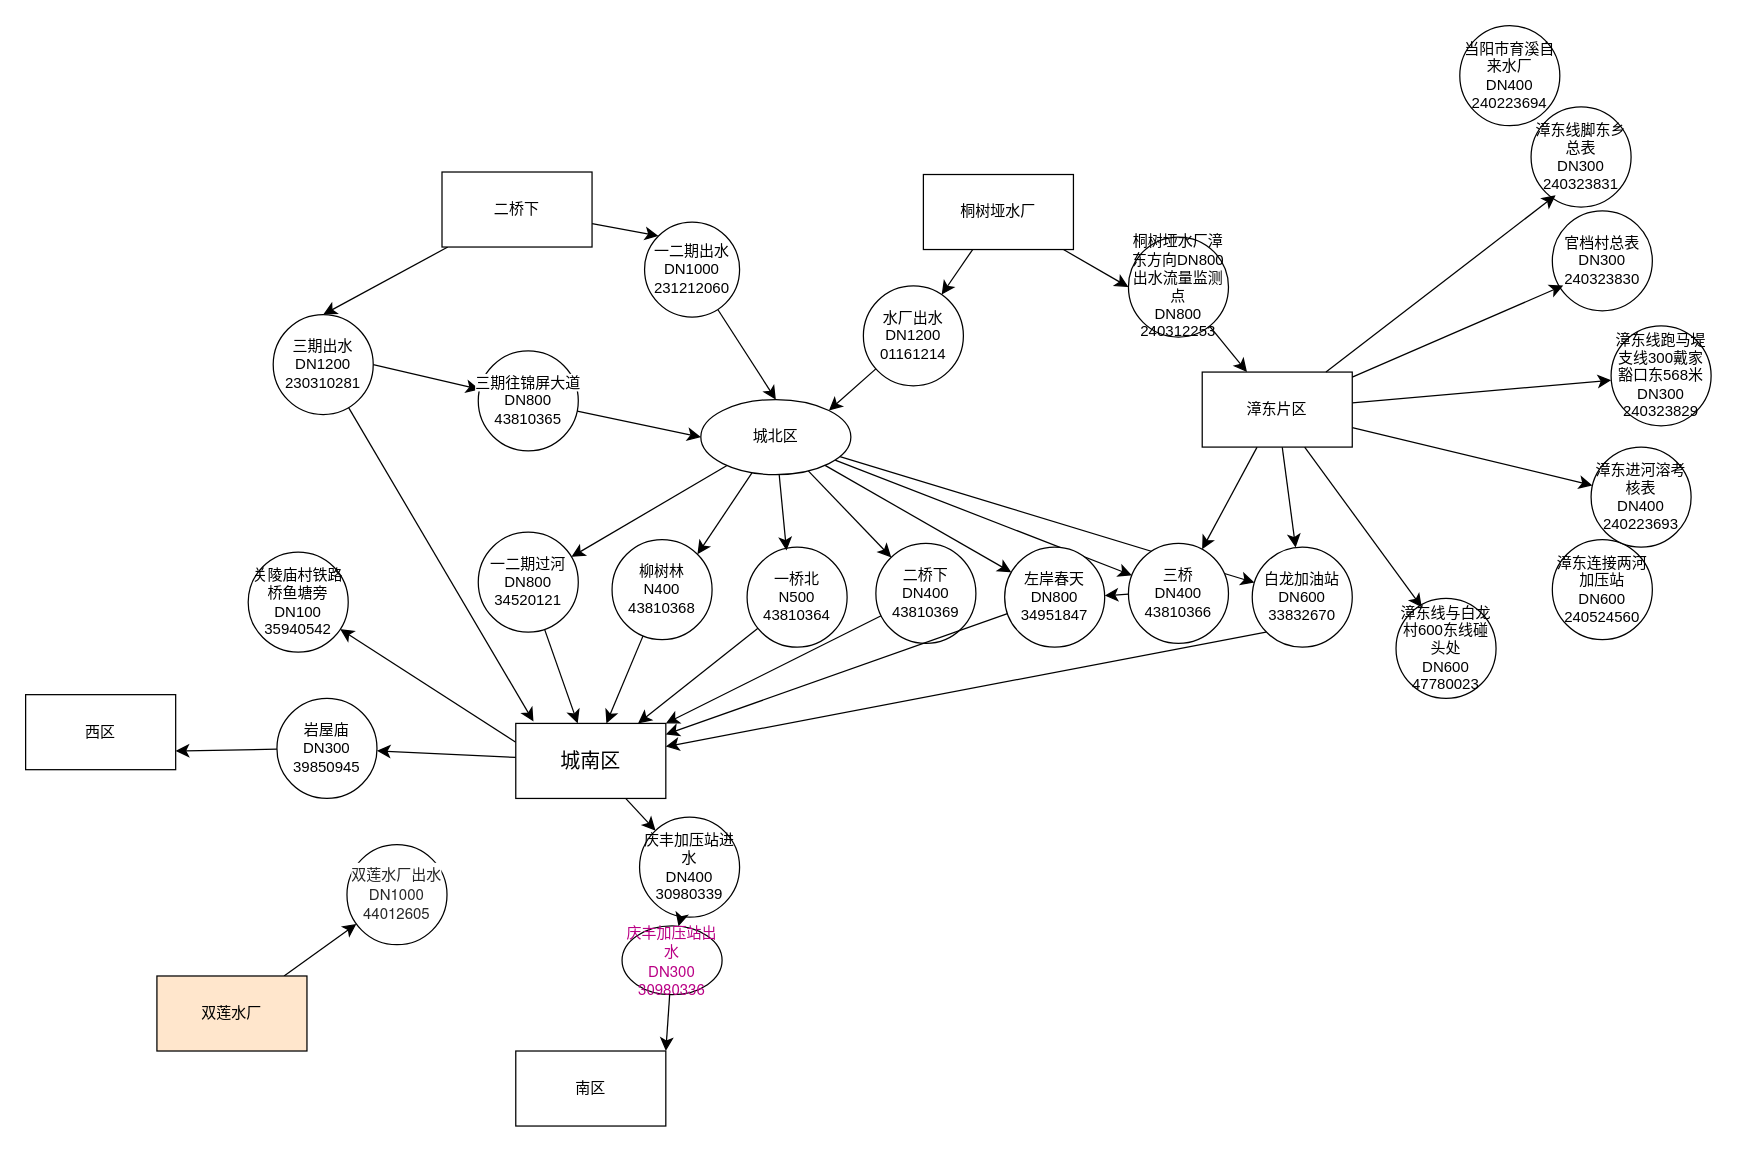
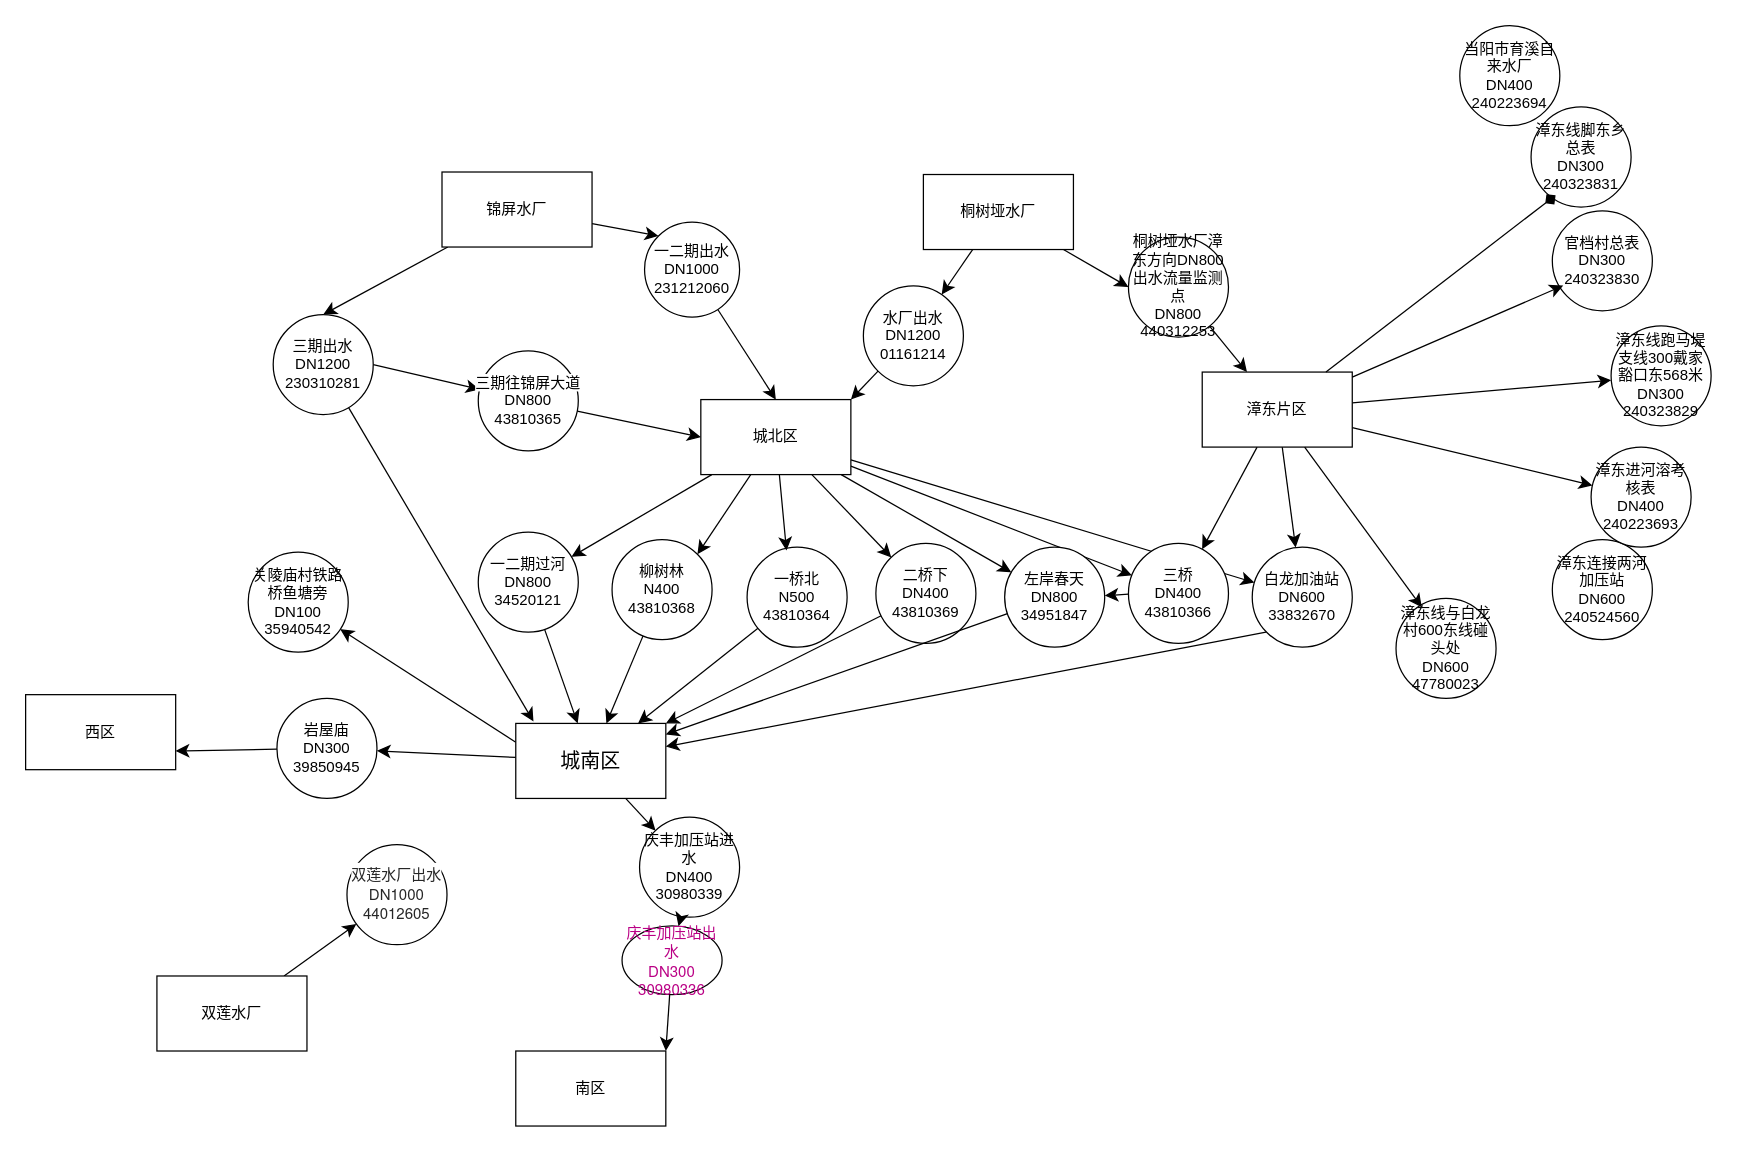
- <mxCell id="61" style="edgeStyle=none;curved=1;rounded=0;orthogonalLoop=1;jettySize=auto;html=1;entryX=0.245;entryY=0.883;entryDx=0;entryDy=0;entryPerimeter=0;fontSize=12;startSize=8;endSize=8;" edge="1" parent="1" source="51" target="53"><mxGeometry relative="1" as="geometry" /></mxCell>
+ <mxCell id="61" style="edgeStyle=none;curved=1;rounded=0;orthogonalLoop=1;jettySize=auto;html=1;entryX=0.245;entryY=0.883;entryDx=0;entryDy=0;entryPerimeter=0;fontSize=12;startSize=8;endSize=8;endArrow=diamond;" edge="1" parent="1" source="51" target="53"><mxGeometry relative="1" as="geometry" /></mxCell>
- <mxCell id="11" value="二桥下" style="whiteSpace=wrap;html=1;rounded=0;glass=0;shadow=0;" vertex="1" parent="1"><mxGeometry x="353" y="137" width="120" height="60" as="geometry" /></mxCell>
+ <mxCell id="11" value="锦屏水厂" style="whiteSpace=wrap;html=1;rounded=0;glass=0;shadow=0;" vertex="1" parent="1"><mxGeometry x="353" y="137" width="120" height="60" as="geometry" /></mxCell>
- <mxCell id="57" value="&lt;div&gt;桐树垭水厂漳东方向DN800出水流量监测点&lt;/div&gt;&lt;div&gt;DN800&lt;/div&gt;&lt;div&gt;240312253&lt;/div&gt;" style="ellipse;whiteSpace=wrap;html=1;aspect=fixed;" vertex="1" parent="1"><mxGeometry x="902" y="189" width="80" height="80" as="geometry" /></mxCell>
+ <mxCell id="57" value="&lt;div&gt;桐树垭水厂漳东方向DN800出水流量监测点&lt;/div&gt;&lt;div&gt;DN800&lt;/div&gt;&lt;div&gt;440312253&lt;/div&gt;" style="ellipse;whiteSpace=wrap;html=1;aspect=fixed;" vertex="1" parent="1"><mxGeometry x="902" y="189" width="80" height="80" as="geometry" /></mxCell>
- <mxCell id="8" value="城北区" style="ellipse;whiteSpace=wrap;html=1;" vertex="1" parent="1"><mxGeometry x="560" y="319" width="120" height="60" as="geometry" /></mxCell>
+ <mxCell id="8" value="城北区" style="rounded=0;whiteSpace=wrap;html=1;" vertex="1" parent="1"><mxGeometry x="560" y="319" width="120" height="60" as="geometry" /></mxCell>
- <mxCell id="70" value="双莲水厂" style="whiteSpace=wrap;html=1;fillColor=#ffe6cc;" vertex="1" parent="1"><mxGeometry x="125" y="780" width="120" height="60" as="geometry" /></mxCell>
+ <mxCell id="70" value="双莲水厂" style="whiteSpace=wrap;html=1;" vertex="1" parent="1"><mxGeometry x="125" y="780" width="120" height="60" as="geometry" /></mxCell>
